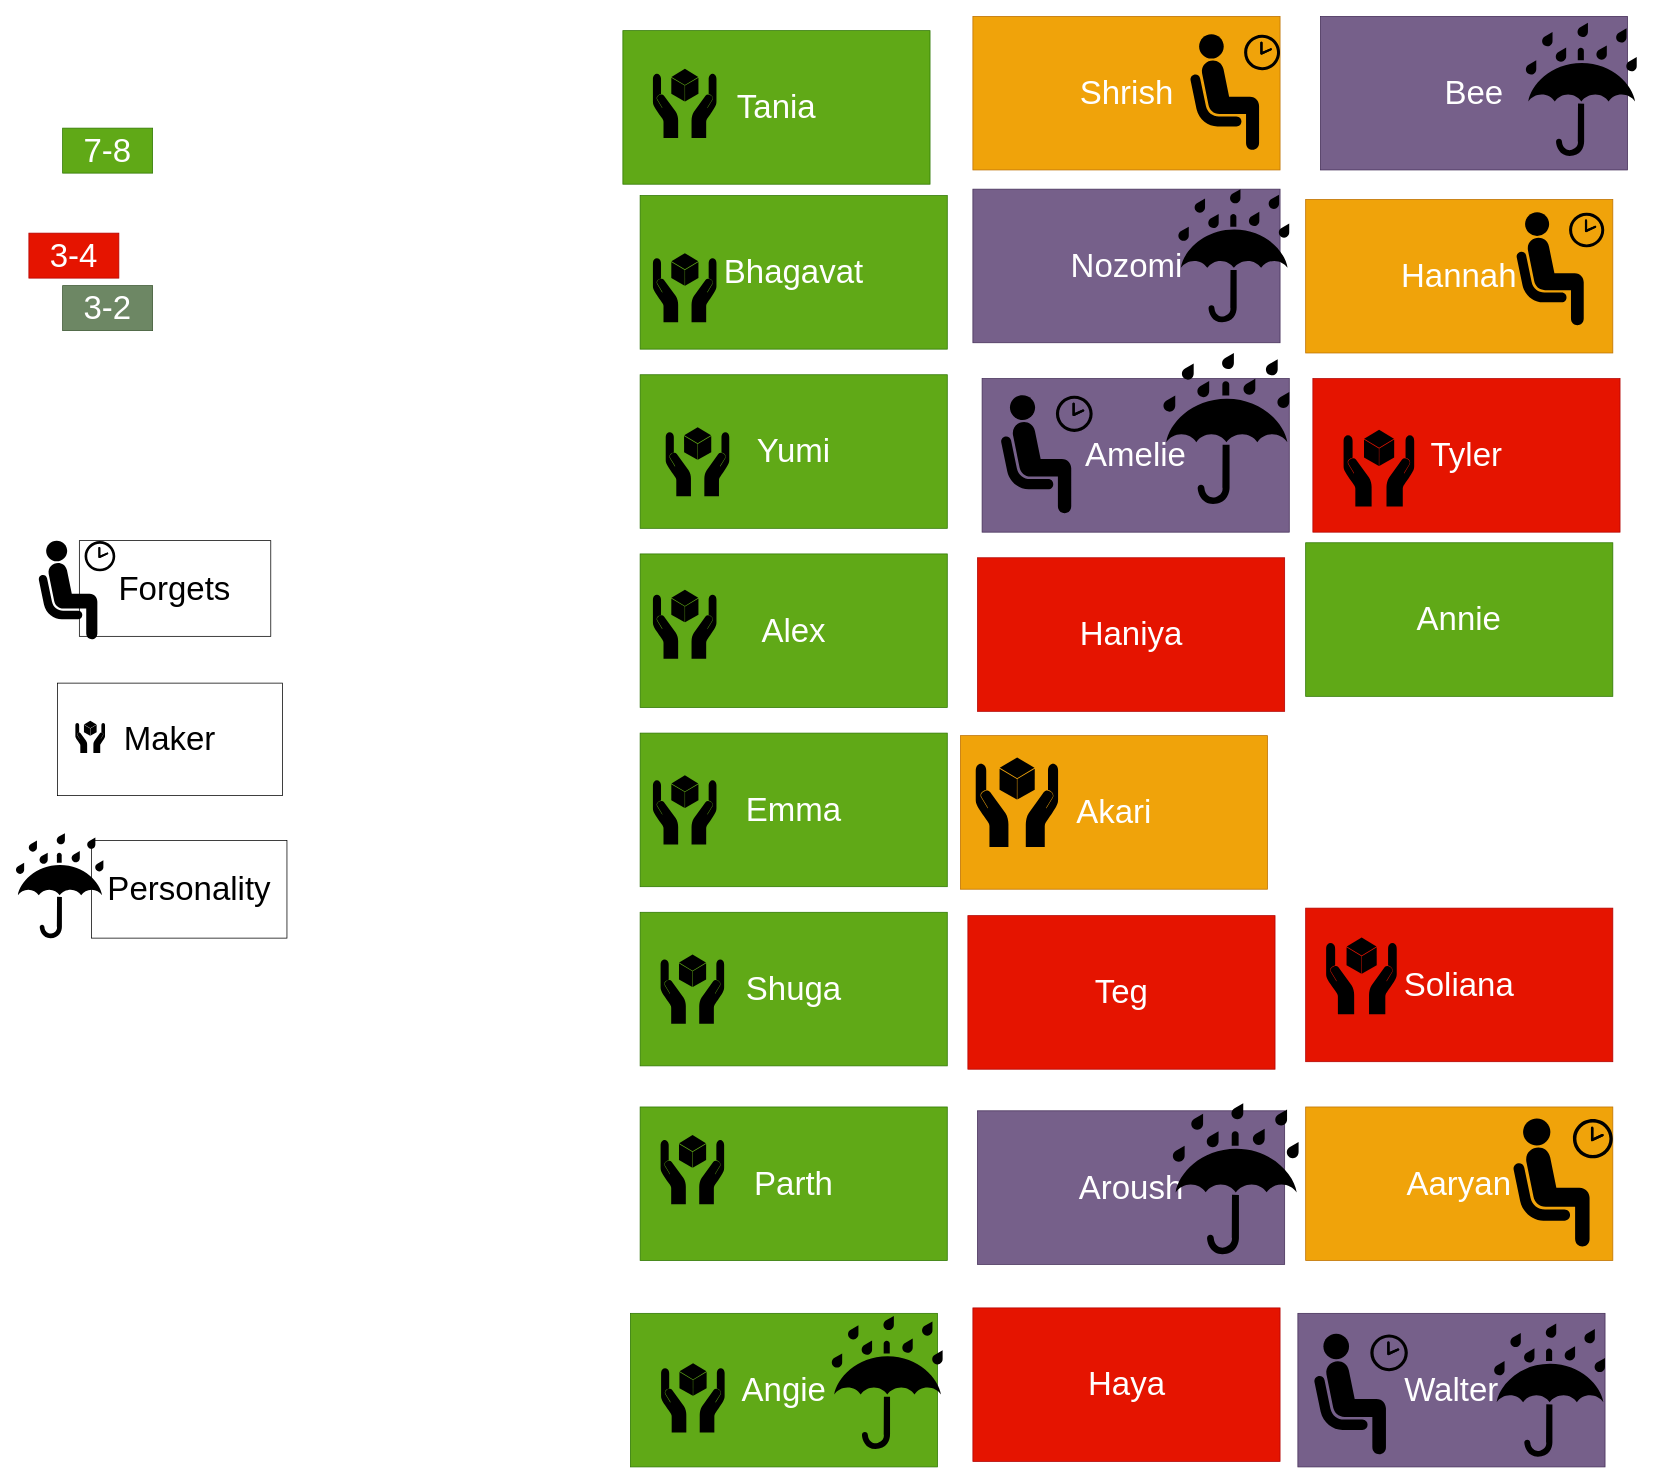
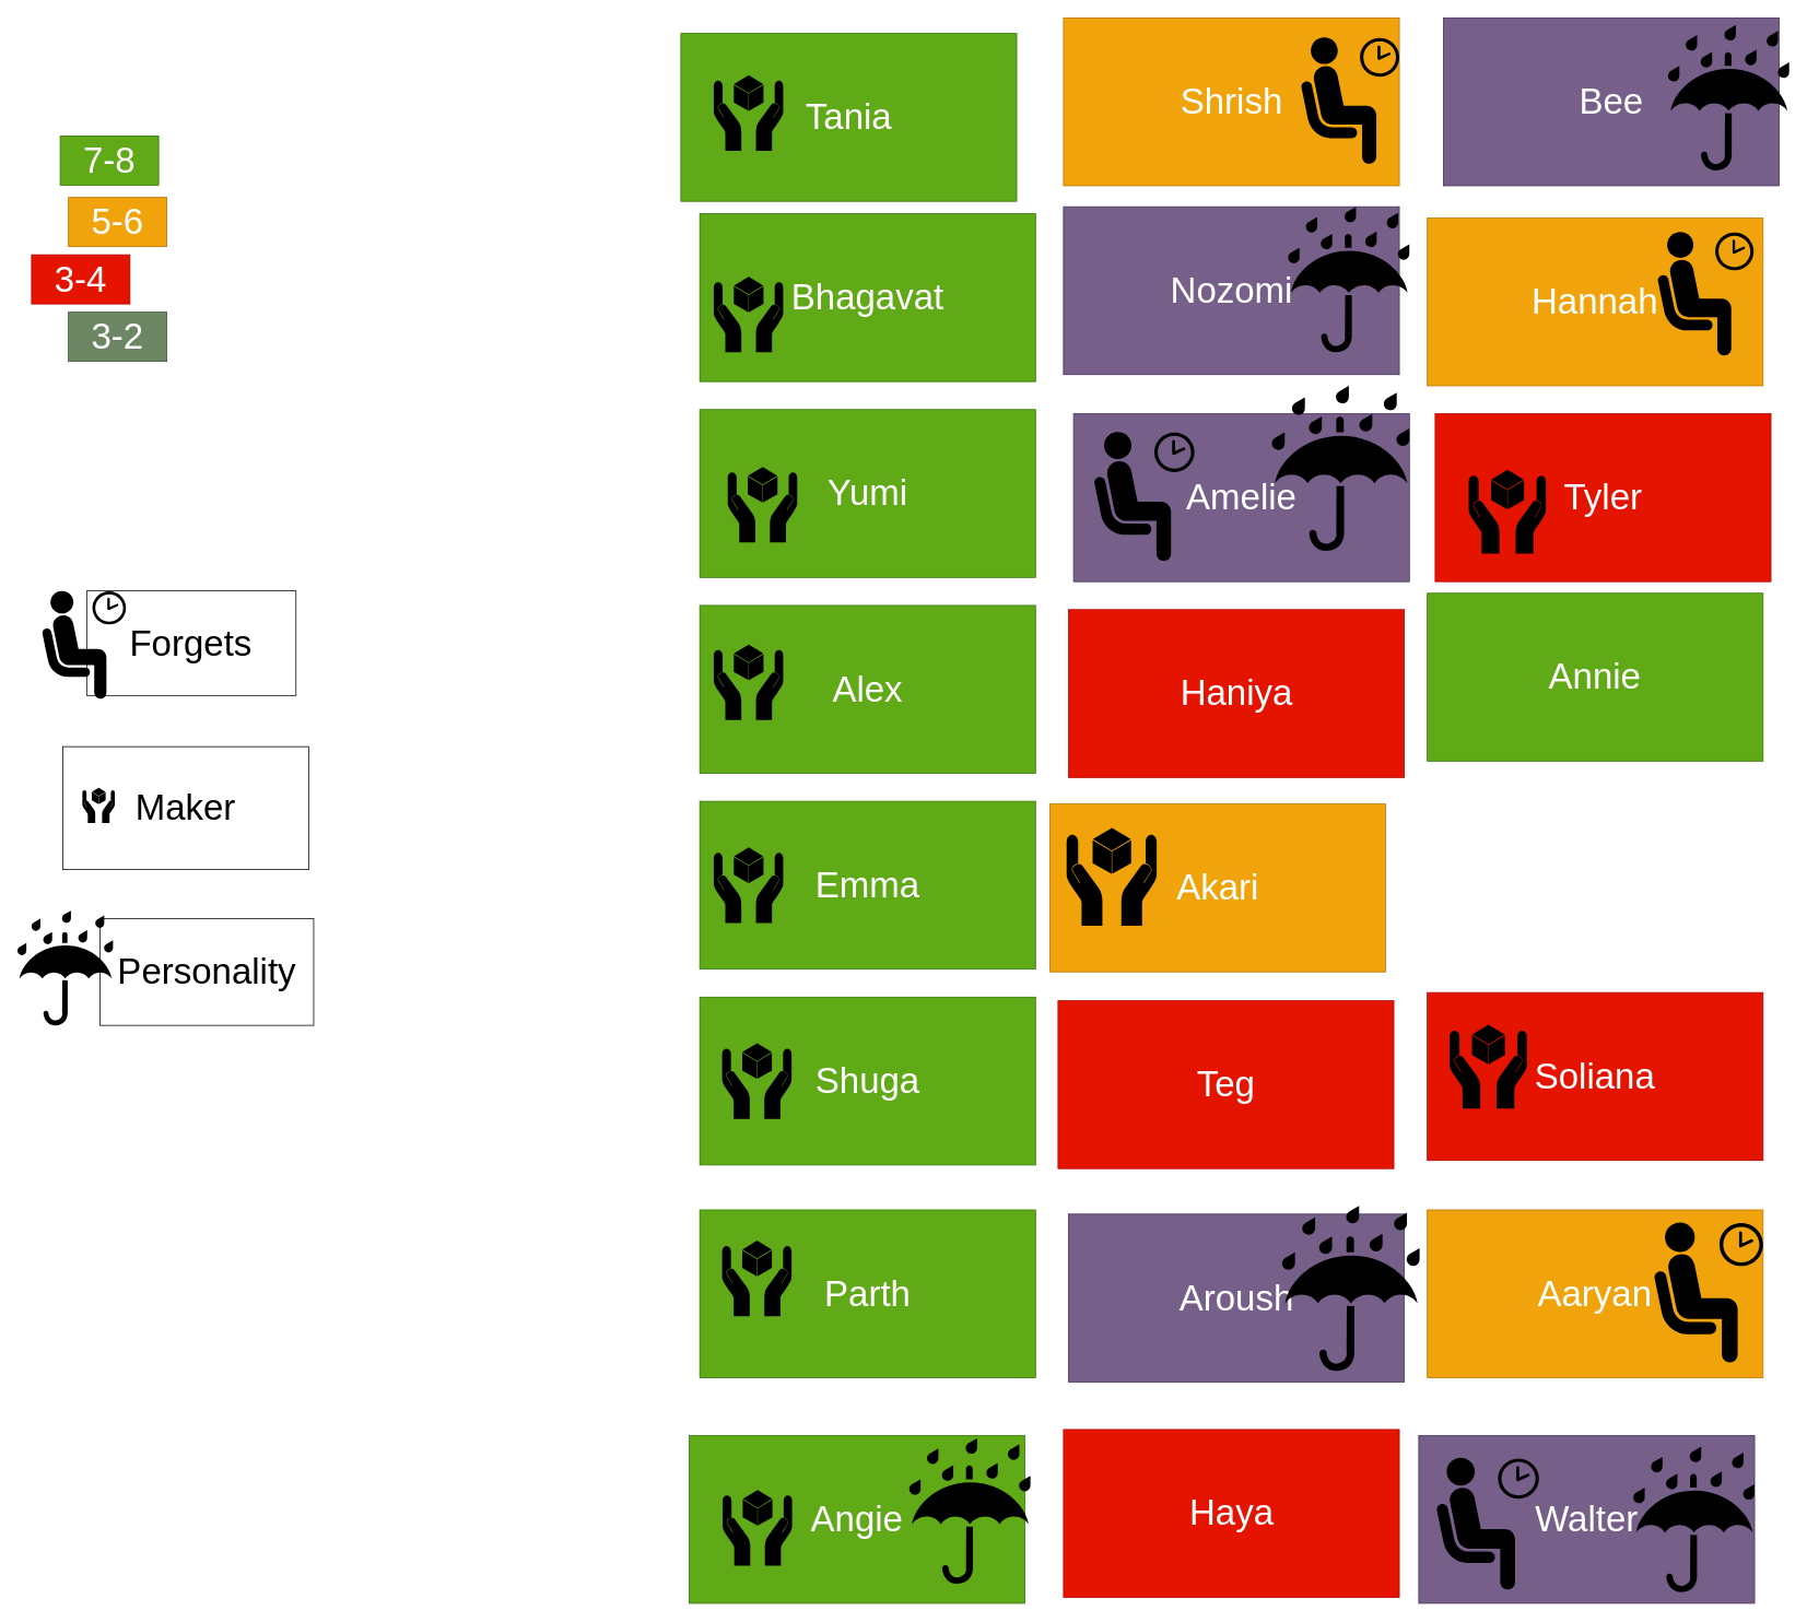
- <mxCell id="2" value="7-8" style="rounded=0;whiteSpace=wrap;html=1;fillColor=#60a917;strokeColor=#2D7600;fontColor=#ffffff;fontSize=44;" parent="1" vertex="1"><mxGeometry x="83" y="170" width="120" height="60" as="geometry" /></mxCell>
+ <mxCell id="2" value="7-8" style="rounded=0;whiteSpace=wrap;html=1;fillColor=#60a917;strokeColor=#2D7600;fontColor=#ffffff;fontSize=44;" parent="1" vertex="1"><mxGeometry x="73" y="165" width="120" height="60" as="geometry" /></mxCell>
+ <mxCell id="3" value="5-6" style="rounded=0;whiteSpace=wrap;html=1;fillColor=#f0a30a;strokeColor=#BD7000;fontColor=#ffffff;fontSize=44;" parent="1" vertex="1"><mxGeometry x="83" y="240" width="120" height="60" as="geometry" /></mxCell>
